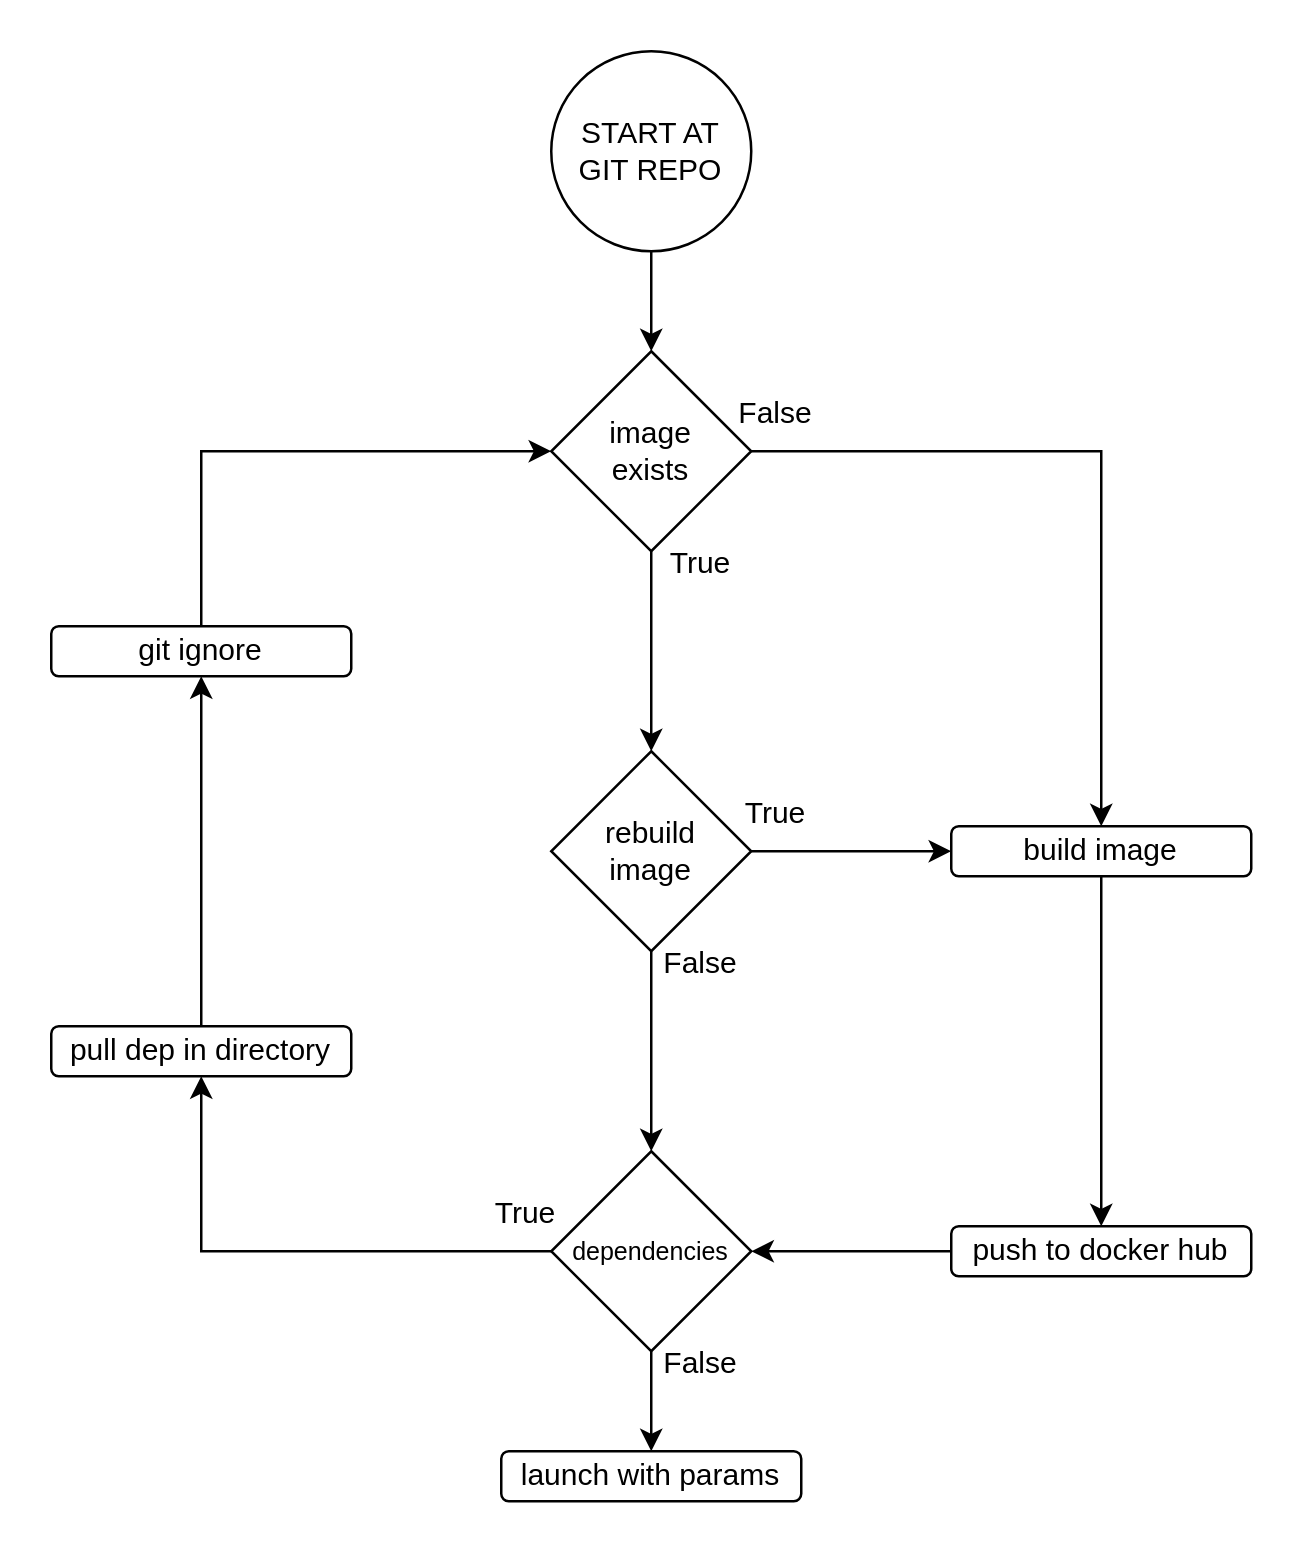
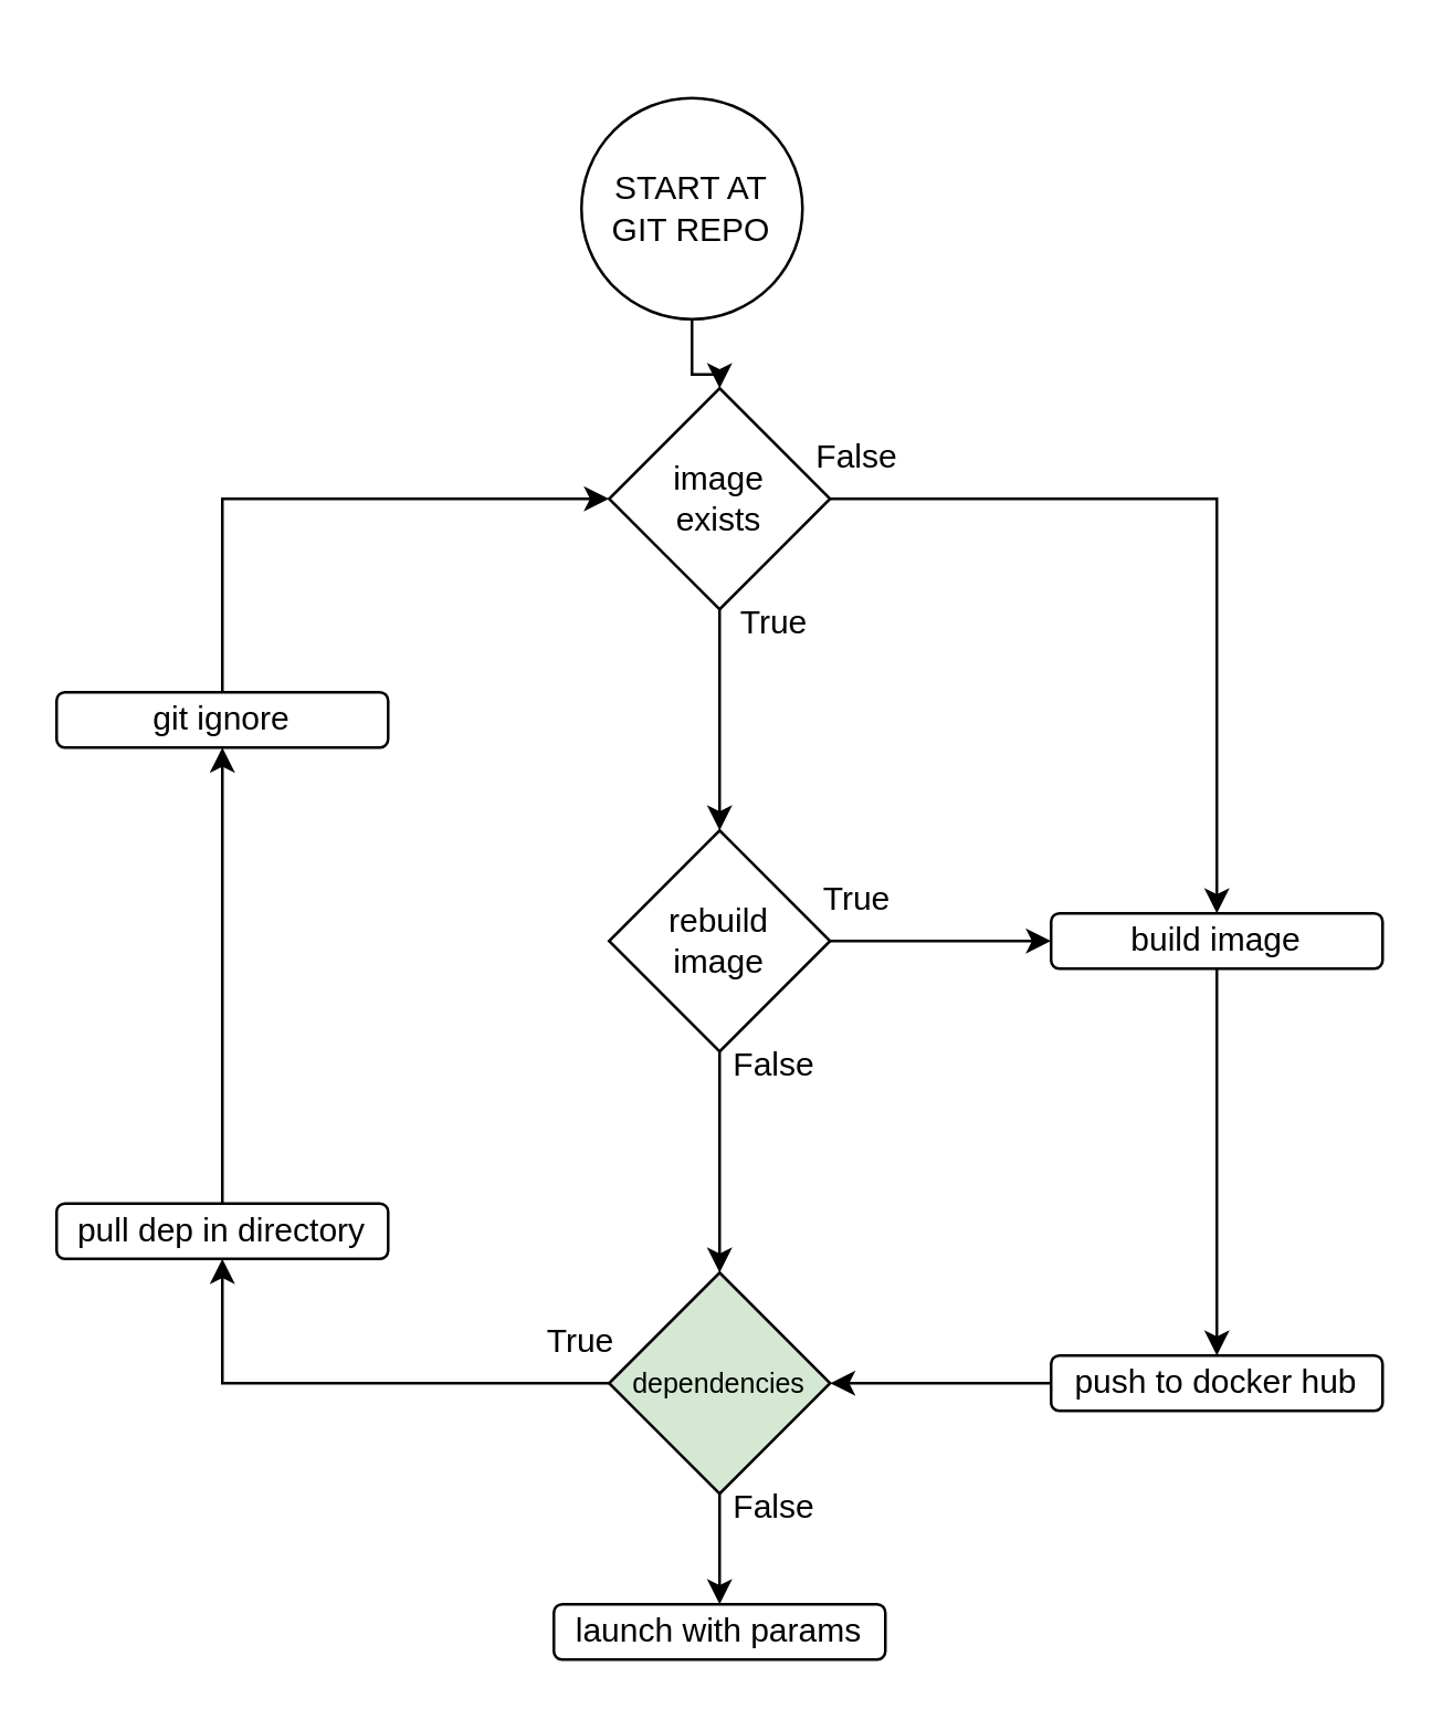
- <mxCell id="3" value="START AT&lt;div&gt;GIT REPO&lt;/div&gt;" style="ellipse;whiteSpace=wrap;html=1;aspect=fixed;" parent="1" vertex="1"><mxGeometry x="220" y="20" width="80" height="80" as="geometry" /></mxCell>
+ <mxCell id="3" value="START AT&lt;div&gt;GIT REPO&lt;/div&gt;" style="ellipse;whiteSpace=wrap;html=1;aspect=fixed;" parent="1" vertex="1"><mxGeometry x="210" y="35" width="80" height="80" as="geometry" /></mxCell>
- <mxCell id="25" value="pull dep in directory" style="rounded=1;whiteSpace=wrap;html=1;" parent="1" vertex="1"><mxGeometry x="20" y="410" width="120" height="20" as="geometry" /></mxCell>
+ <mxCell id="25" value="pull dep in directory" style="rounded=1;whiteSpace=wrap;html=1;" parent="1" vertex="1"><mxGeometry x="20" y="435" width="120" height="20" as="geometry" /></mxCell>
- <mxCell id="16" value="&lt;font style=&quot;font-size: 10px;&quot;&gt;dependencies&lt;/font&gt;" style="rhombus;whiteSpace=wrap;html=1;" parent="1" vertex="1"><mxGeometry x="220" y="460" width="80" height="80" as="geometry" /></mxCell>
+ <mxCell id="16" value="&lt;font style=&quot;font-size: 10px;&quot;&gt;dependencies&lt;/font&gt;" style="rhombus;whiteSpace=wrap;html=1;fillColor=#d5e8d4;" parent="1" vertex="1"><mxGeometry x="220" y="460" width="80" height="80" as="geometry" /></mxCell>
